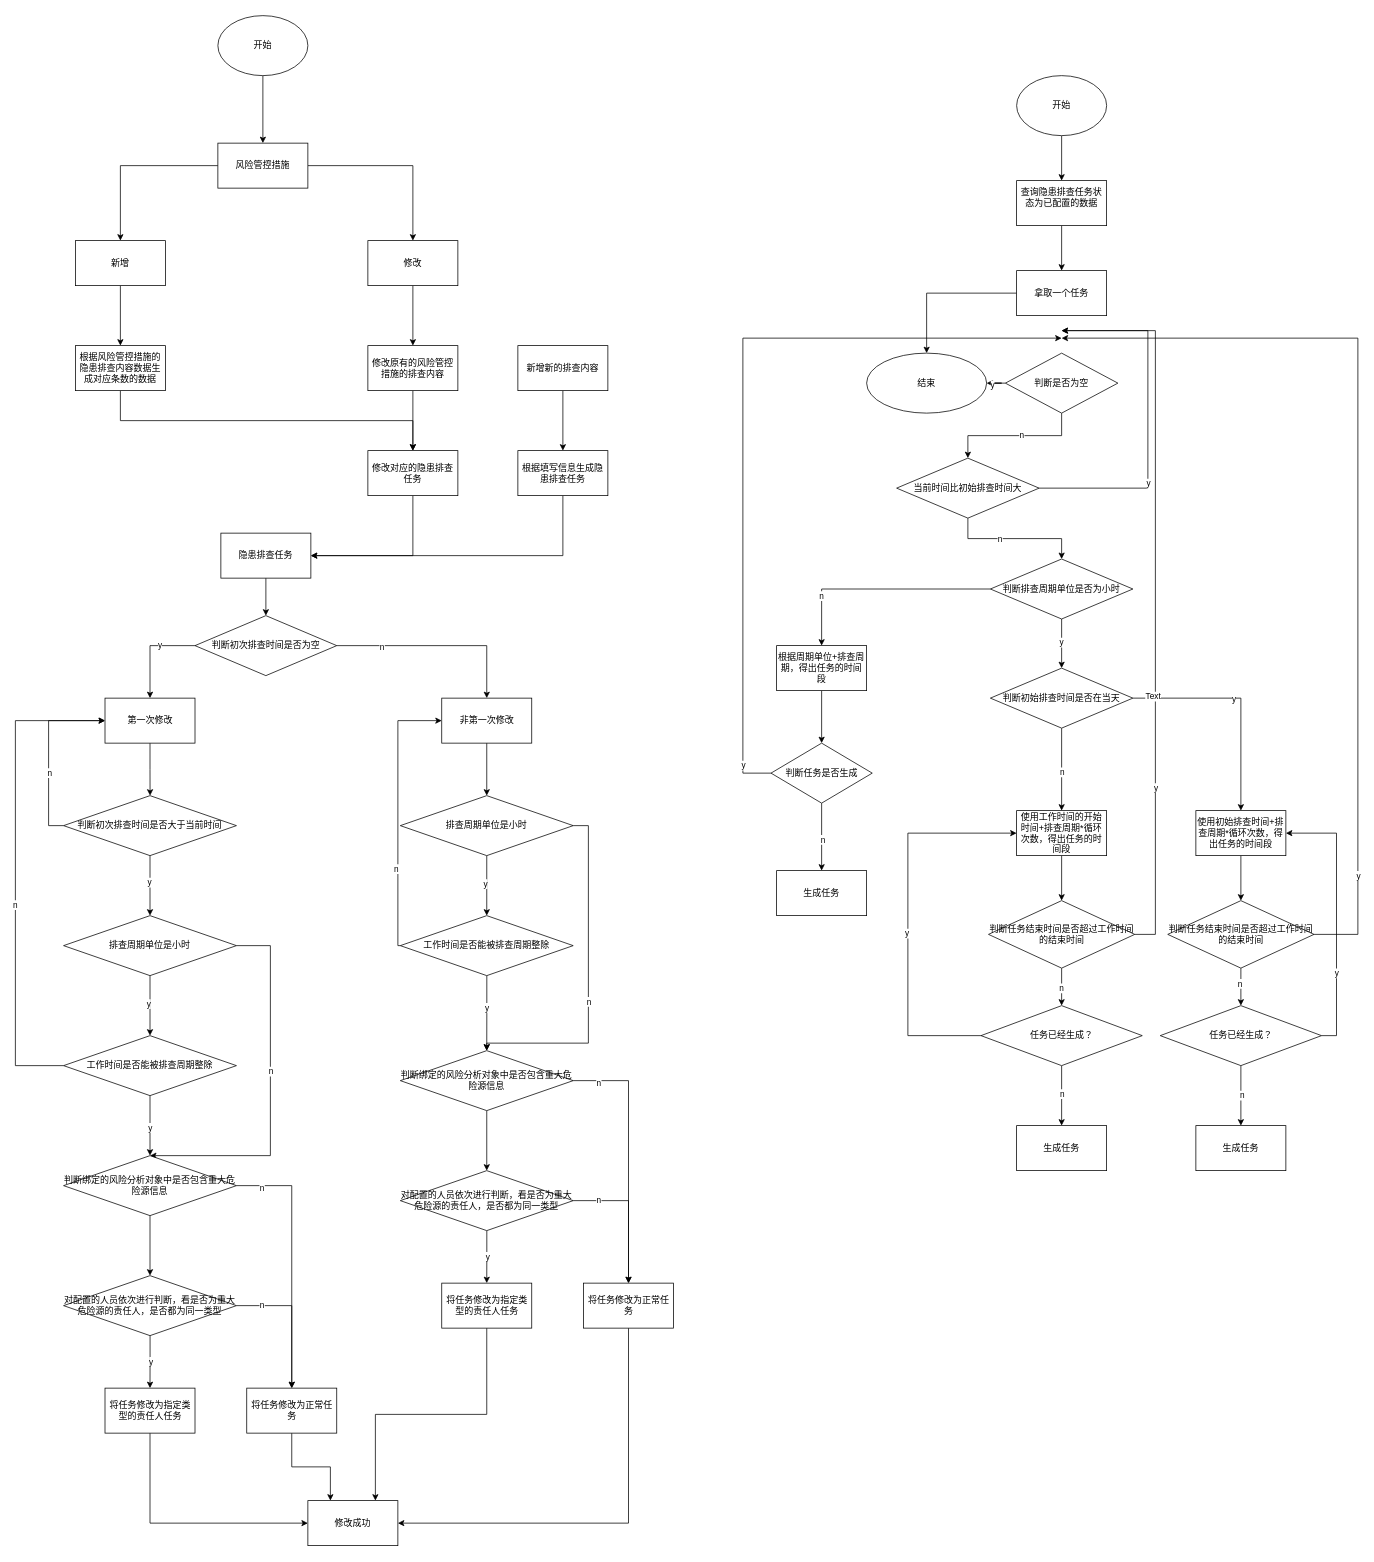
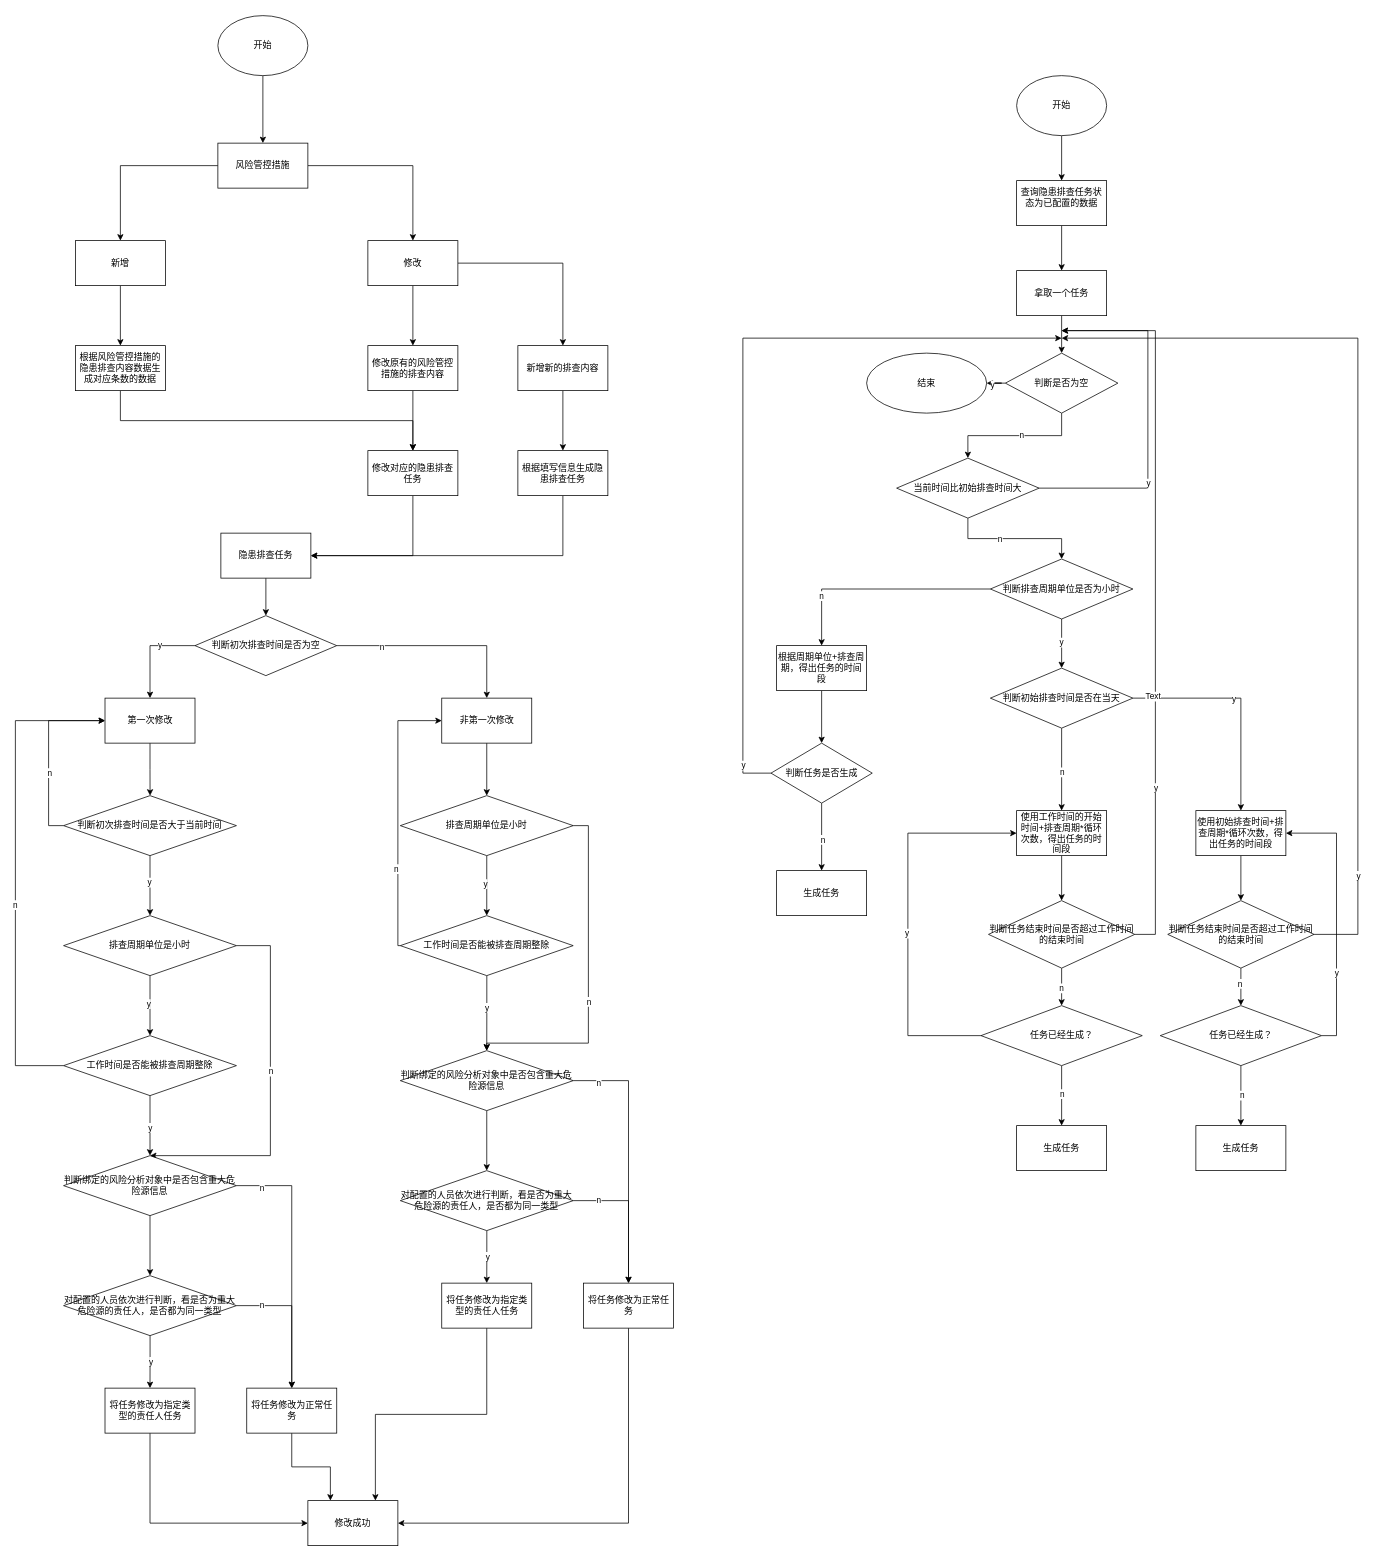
+ <mxCell id="12" value="" style="edgeStyle=orthogonalEdgeStyle;rounded=0;orthogonalLoop=1;jettySize=auto;html=1;" edge="1" parent="1" source="13" target="19"><mxGeometry relative="1" as="geometry" /></mxCell>
- <mxCell id="60" value="" style="edgeStyle=orthogonalEdgeStyle;rounded=0;orthogonalLoop=1;jettySize=auto;html=1;" edge="1" parent="1" source="61" target="55"><mxGeometry relative="1" as="geometry" /></mxCell>
+ <mxCell id="60" value="" style="edgeStyle=orthogonalEdgeStyle;rounded=0;orthogonalLoop=1;jettySize=auto;html=1;" edge="1" parent="1" source="61" target="54"><mxGeometry relative="1" as="geometry" /></mxCell>
